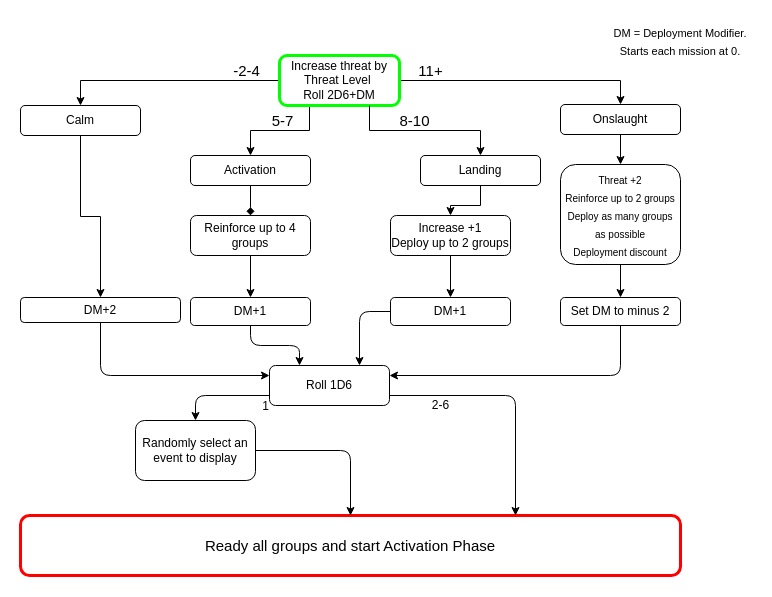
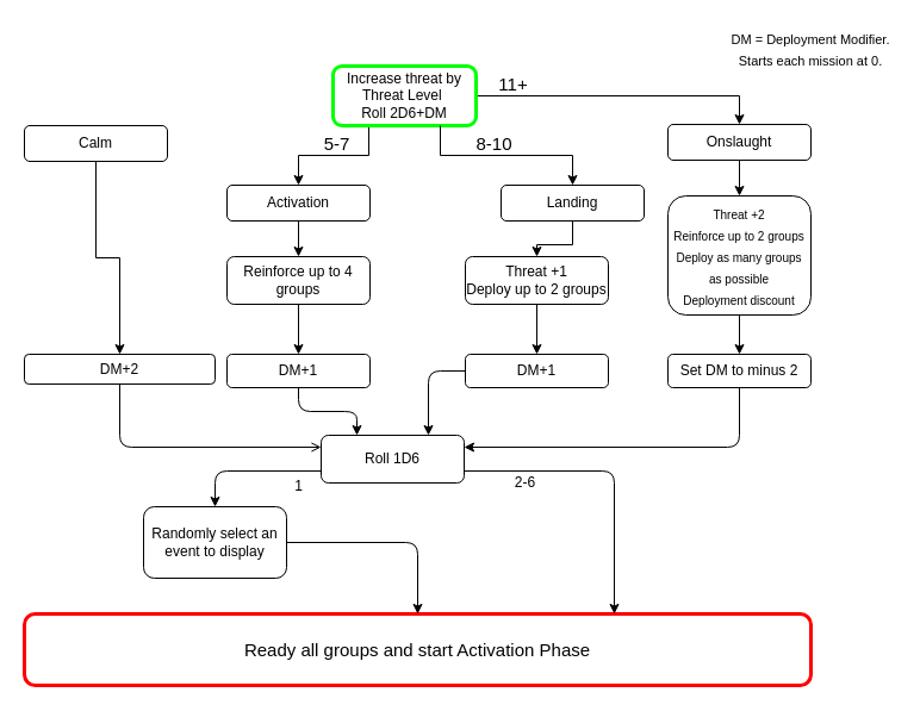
- <mxCell id="2" value="-2-4" style="edgeStyle=orthogonalEdgeStyle;rounded=0;orthogonalLoop=1;jettySize=auto;html=1;fontSize=15;entryX=0.5;entryY=0;entryDx=0;entryDy=0;" parent="1" source="5" target="8" edge="1"><mxGeometry x="-0.701" y="-10" relative="1" as="geometry"><mxPoint as="offset" /></mxGeometry></mxCell>
- <mxCell id="11" value="" style="edgeStyle=orthogonalEdgeStyle;rounded=0;orthogonalLoop=1;jettySize=auto;html=1;fontSize=15;endArrow=diamond;" parent="1" source="12" target="19" edge="1"><mxGeometry relative="1" as="geometry" /></mxCell>
+ <mxCell id="11" value="" style="edgeStyle=orthogonalEdgeStyle;rounded=0;orthogonalLoop=1;jettySize=auto;html=1;fontSize=15;" parent="1" source="12" target="19" edge="1"><mxGeometry relative="1" as="geometry" /></mxCell>
- <mxCell id="23" value="Increase +1&lt;br style=&quot;font-size: 12px;&quot;&gt;Deploy up to 2 groups" style="whiteSpace=wrap;html=1;rounded=1;fontSize=12;" parent="1" vertex="1"><mxGeometry x="390" y="215" width="120" height="40" as="geometry" /></mxCell>
+ <mxCell id="23" value="Threat +1&lt;br style=&quot;font-size: 12px;&quot;&gt;Deploy up to 2 groups" style="whiteSpace=wrap;html=1;rounded=1;fontSize=12;" parent="1" vertex="1"><mxGeometry x="390" y="215" width="120" height="40" as="geometry" /></mxCell>
- <mxCell id="16" value="" style="edgeStyle=orthogonalEdgeStyle;rounded=1;orthogonalLoop=1;jettySize=auto;html=1;fontSize=12;exitX=0.5;exitY=1;exitDx=0;exitDy=0;entryX=0;entryY=0.25;entryDx=0;entryDy=0;" parent="1" source="17" target="33" edge="1"><mxGeometry relative="1" as="geometry" /></mxCell>
+ <mxCell id="16" value="" style="edgeStyle=orthogonalEdgeStyle;rounded=1;orthogonalLoop=1;jettySize=auto;html=1;fontSize=12;exitX=0.5;exitY=1;exitDx=0;exitDy=0;entryX=0;entryY=0.25;entryDx=0;entryDy=0;endArrow=open;" parent="1" source="17" target="33" edge="1"><mxGeometry relative="1" as="geometry" /></mxCell>
- <mxCell id="35" value="Randomly select an event to display" style="whiteSpace=wrap;html=1;rounded=1;" parent="1" vertex="1"><mxGeometry x="135" y="420" width="120" height="60" as="geometry" /></mxCell>
+ <mxCell id="35" value="Randomly select an event to display" style="whiteSpace=wrap;html=1;rounded=1;" parent="1" vertex="1"><mxGeometry x="120" y="425" width="120" height="60" as="geometry" /></mxCell>
